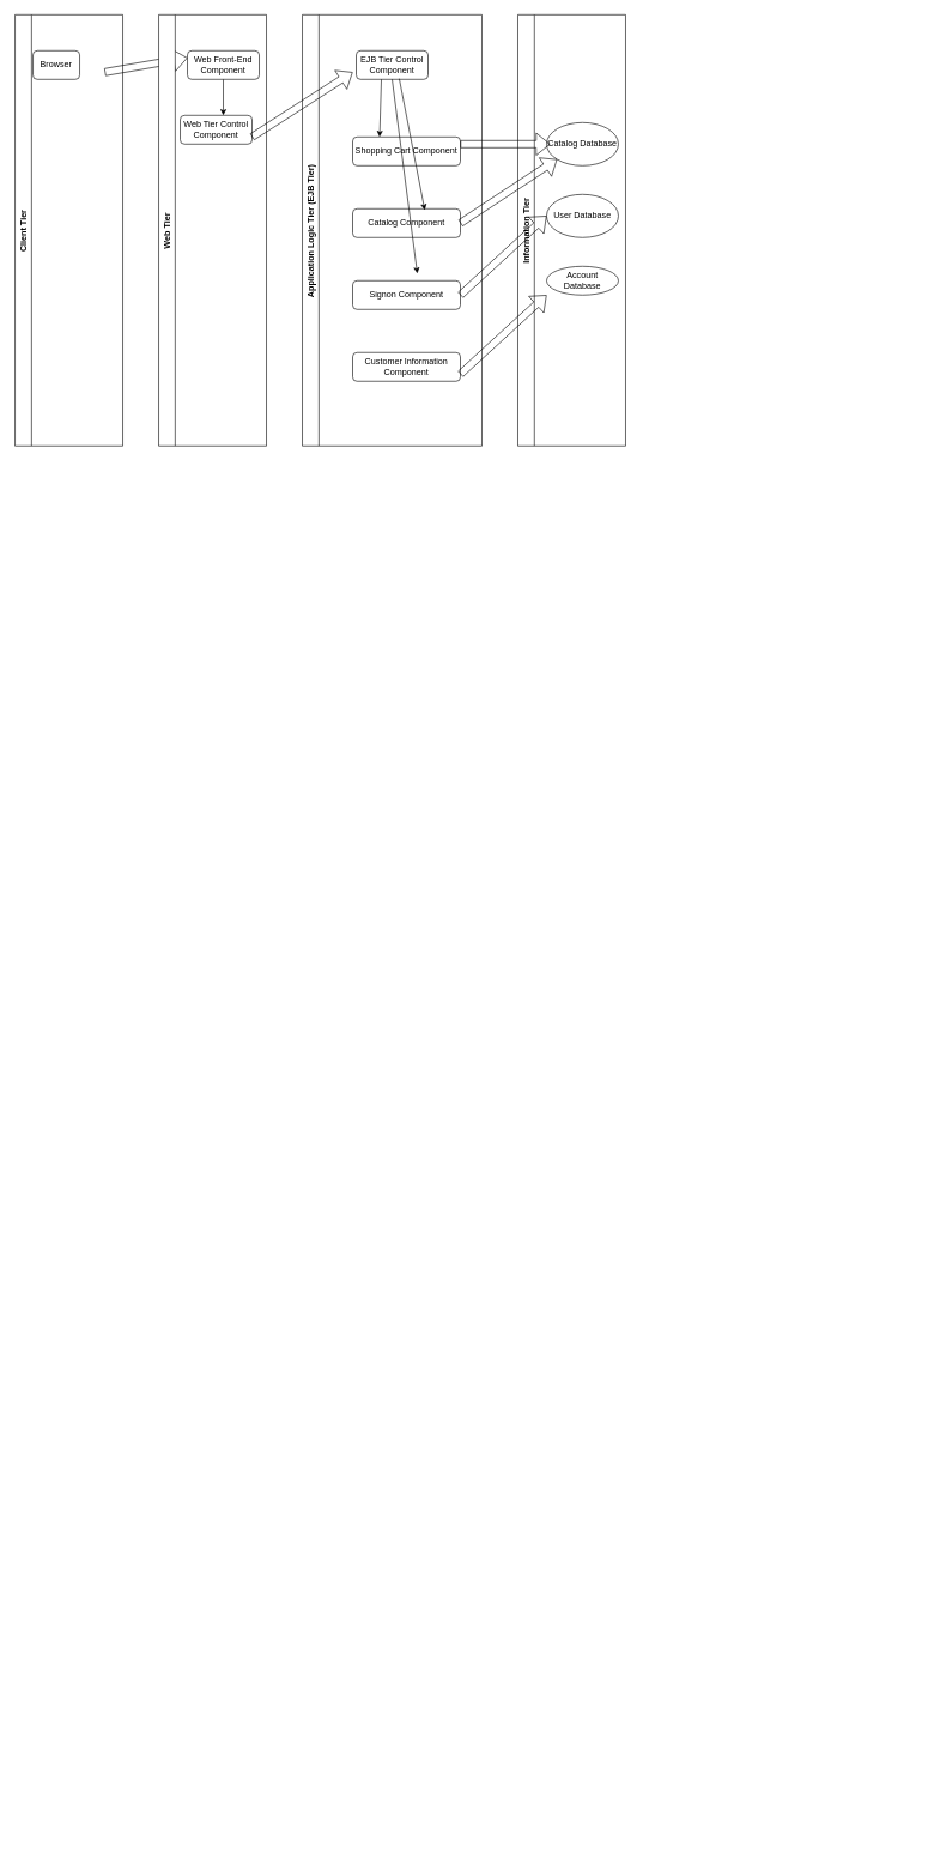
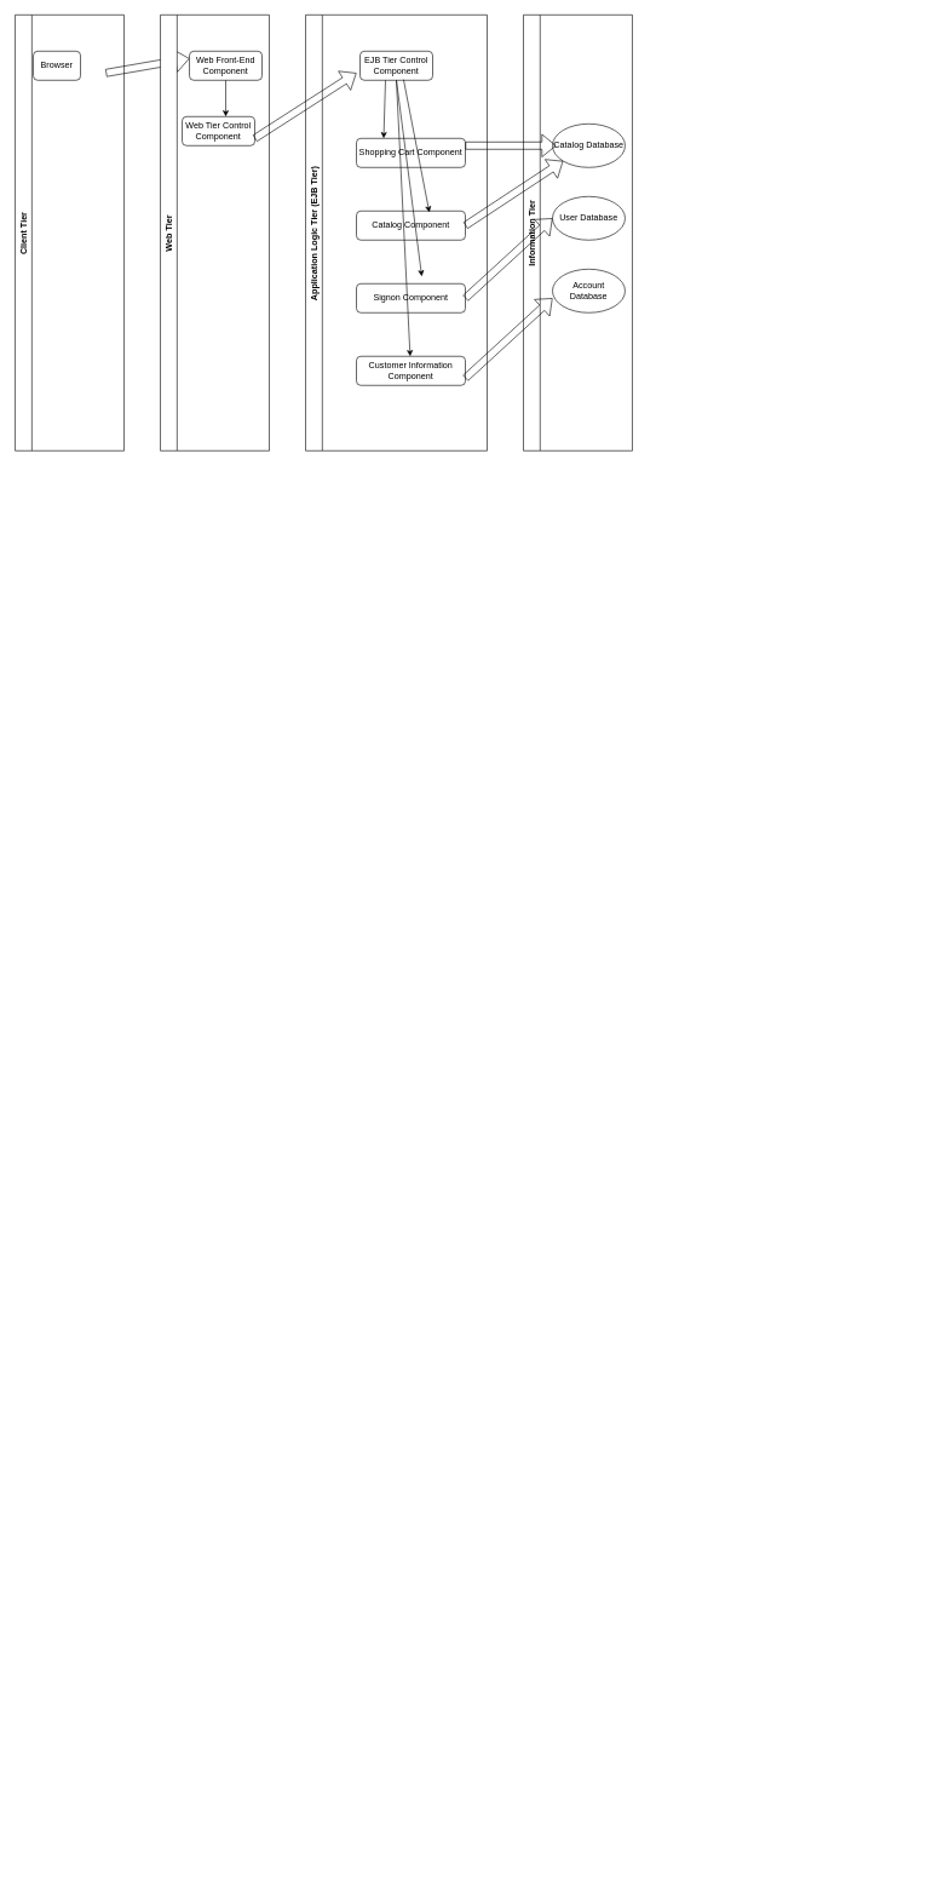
+ <mxCell id="23" value="" style="endArrow=classic;html=1;rounded=0;exitX=0.5;exitY=1;exitDx=0;exitDy=0;" parent="13" target="18" edge="1" source="14"><mxGeometry width="50" height="50" relative="1" as="geometry"><mxPoint x="110" y="90" as="sourcePoint" /><mxPoint x="153" y="380" as="targetPoint" /></mxGeometry></mxCell>
- <mxCell id="12" value="Account Database" style="ellipse;whiteSpace=wrap;html=1;" parent="9" vertex="1"><mxGeometry x="40" y="350" width="100" height="40" as="geometry" /></mxCell>
+ <mxCell id="12" value="Account Database" style="ellipse;whiteSpace=wrap;html=1;" parent="9" vertex="1"><mxGeometry x="40" y="350" width="100" height="60" as="geometry" /></mxCell>
